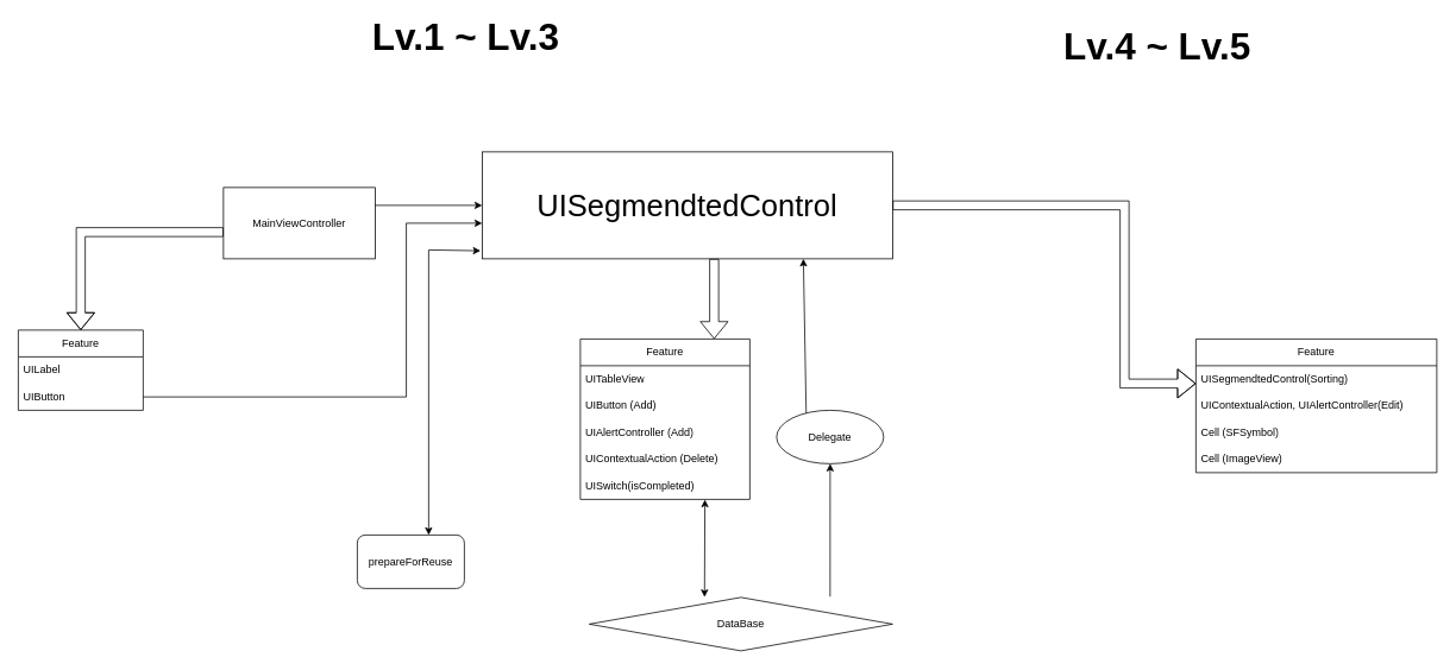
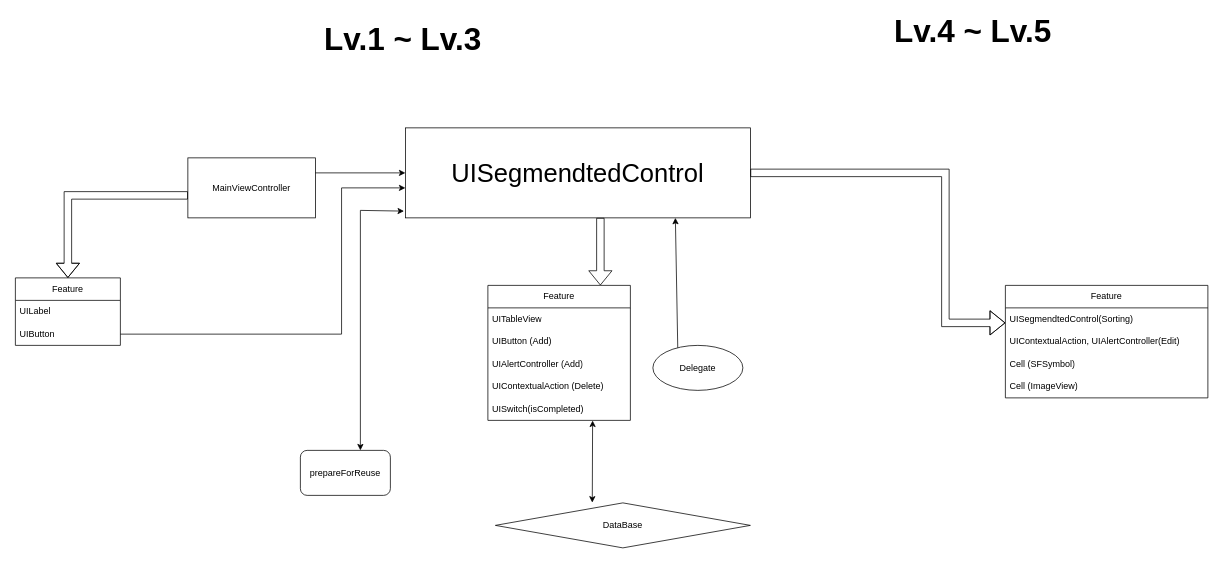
- <mxCell id="17" value="&lt;h1 style=&quot;margin-top: 0px;&quot;&gt;&lt;font style=&quot;font-size: 42px;&quot;&gt;Lv.1 ~ Lv.3&lt;/font&gt;&lt;/h1&gt;" style="text;html=1;whiteSpace=wrap;overflow=hidden;rounded=0;" parent="1" vertex="1"><mxGeometry x="415" y="10" width="230" height="60" as="geometry" /></mxCell>
+ <mxCell id="17" value="&lt;h1 style=&quot;margin-top: 0px;&quot;&gt;&lt;font style=&quot;font-size: 42px;&quot;&gt;Lv.1 ~ Lv.3&lt;/font&gt;&lt;/h1&gt;" style="text;html=1;whiteSpace=wrap;overflow=hidden;rounded=0;" parent="1" vertex="1"><mxGeometry x="430" y="20" width="230" height="60" as="geometry" /></mxCell>
- <mxCell id="20" value="&lt;h1 style=&quot;margin-top: 0px;&quot;&gt;&lt;font style=&quot;font-size: 42px;&quot;&gt;Lv.4 ~ Lv.5&lt;/font&gt;&lt;/h1&gt;" style="text;html=1;whiteSpace=wrap;overflow=hidden;rounded=0;" parent="1" vertex="1"><mxGeometry x="1190" y="20" width="230" height="60" as="geometry" /></mxCell>
+ <mxCell id="20" value="&lt;h1 style=&quot;margin-top: 0px;&quot;&gt;&lt;font style=&quot;font-size: 42px;&quot;&gt;Lv.4 ~ Lv.5&lt;/font&gt;&lt;/h1&gt;" style="text;html=1;whiteSpace=wrap;overflow=hidden;rounded=0;" parent="1" vertex="1"><mxGeometry x="1190" y="10" width="230" height="60" as="geometry" /></mxCell>
- <mxCell id="30" value="" style="endArrow=classic;html=1;rounded=0;entryX=0.5;entryY=1;entryDx=0;entryDy=0;edgeStyle=orthogonalEdgeStyle;exitX=0.794;exitY=-0.014;exitDx=0;exitDy=0;exitPerimeter=0;" edge="1" parent="1" source="21" target="28"><mxGeometry width="50" height="50" relative="1" as="geometry"><mxPoint x="930" y="660" as="sourcePoint" /><mxPoint x="1200" y="620" as="targetPoint" /></mxGeometry></mxCell>
